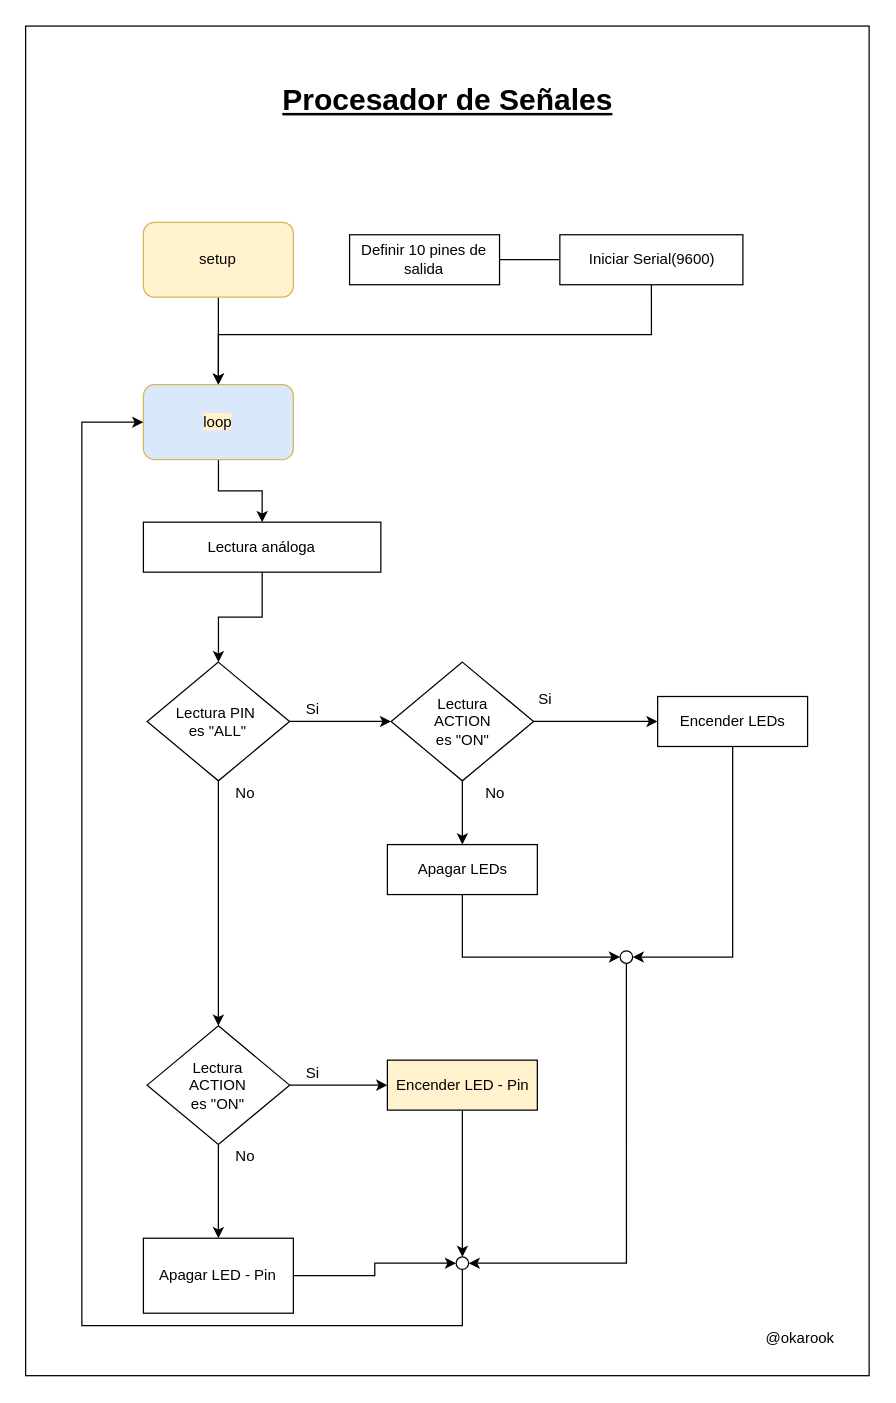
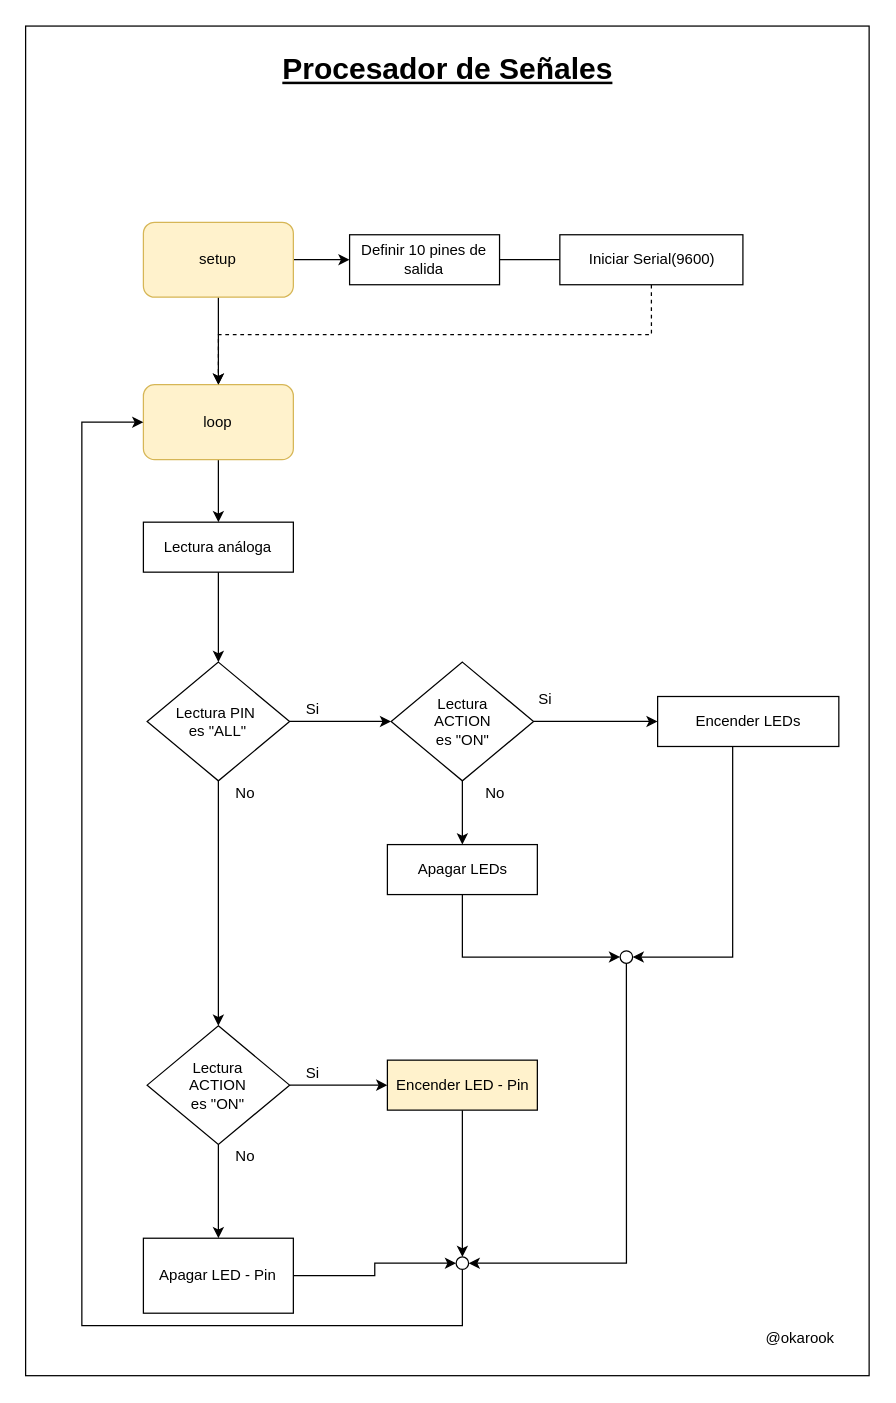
- <mxCell id="13" value="&lt;span style=&quot;font-size: 24px&quot;&gt;&lt;b&gt;&lt;u&gt;Procesador de Señales&lt;/u&gt;&lt;/b&gt;&lt;/span&gt;" style="text;html=1;strokeColor=none;fillColor=none;align=center;verticalAlign=middle;whiteSpace=wrap;rounded=0;" parent="1" vertex="1"><mxGeometry x="203.75" y="50" width="307.5" height="60" as="geometry" /></mxCell>
+ <mxCell id="13" value="&lt;span style=&quot;font-size: 24px&quot;&gt;&lt;b&gt;&lt;u&gt;Procesador de Señales&lt;/u&gt;&lt;/b&gt;&lt;/span&gt;" style="text;html=1;strokeColor=none;fillColor=none;align=center;verticalAlign=middle;whiteSpace=wrap;rounded=0;" parent="1" vertex="1"><mxGeometry x="203.75" y="25" width="307.5" height="60" as="geometry" /></mxCell>
+ <mxCell id="3" style="edgeStyle=orthogonalEdgeStyle;rounded=0;orthogonalLoop=1;jettySize=auto;html=1;" parent="1" source="5" target="10" edge="1"><mxGeometry relative="1" as="geometry"><mxPoint x="174.25" y="277" as="targetPoint" /></mxGeometry></mxCell>
- <mxCell id="8" style="edgeStyle=orthogonalEdgeStyle;rounded=0;orthogonalLoop=1;jettySize=auto;html=1;entryX=0.5;entryY=0;entryDx=0;entryDy=0;exitX=0.5;exitY=1;exitDx=0;exitDy=0;" parent="1" source="11" target="7" edge="1"><mxGeometry relative="1" as="geometry"><mxPoint x="685.75" y="227" as="sourcePoint" /><Array as="points"><mxPoint x="520.75" y="267" /><mxPoint x="174.75" y="267" /></Array></mxGeometry></mxCell>
+ <mxCell id="8" style="edgeStyle=orthogonalEdgeStyle;rounded=0;orthogonalLoop=1;jettySize=auto;html=1;entryX=0.5;entryY=0;entryDx=0;entryDy=0;exitX=0.5;exitY=1;exitDx=0;exitDy=0;dashed=1;" parent="1" source="11" target="7" edge="1"><mxGeometry relative="1" as="geometry"><mxPoint x="685.75" y="227" as="sourcePoint" /><Array as="points"><mxPoint x="520.75" y="267" /><mxPoint x="174.75" y="267" /></Array></mxGeometry></mxCell>
- <mxCell id="7" value="&lt;span style=&quot;background-color: rgb(255 , 242 , 204)&quot;&gt;&lt;font color=&quot;#030303&quot;&gt;loop&lt;/font&gt;&lt;/span&gt;" style="rounded=1;whiteSpace=wrap;html=1;fillColor=#dae8fc;strokeColor=#d6b656;" parent="1" vertex="1"><mxGeometry x="114.25" y="307" width="120" height="60" as="geometry" /></mxCell>
+ <mxCell id="7" value="&lt;span style=&quot;background-color: rgb(255 , 242 , 204)&quot;&gt;&lt;font color=&quot;#030303&quot;&gt;loop&lt;/font&gt;&lt;/span&gt;" style="rounded=1;whiteSpace=wrap;html=1;fillColor=#fff2cc;strokeColor=#d6b656;" parent="1" vertex="1"><mxGeometry x="114.25" y="307" width="120" height="60" as="geometry" /></mxCell>
- <mxCell id="24" value="Lectura análoga" style="whiteSpace=wrap;html=1;rounded=0;" parent="1" vertex="1"><mxGeometry x="114.25" y="417" width="190" height="40" as="geometry" /></mxCell>
+ <mxCell id="24" value="Lectura análoga" style="whiteSpace=wrap;html=1;rounded=0;" parent="1" vertex="1"><mxGeometry x="114.25" y="417" width="120" height="40" as="geometry" /></mxCell>
- <mxCell id="40" value="Encender LEDs" style="whiteSpace=wrap;html=1;rounded=0;" vertex="1" parent="1"><mxGeometry x="525.75" y="556.5" width="120" height="40" as="geometry" /></mxCell>
+ <mxCell id="40" value="Encender LEDs" style="whiteSpace=wrap;html=1;rounded=0;" vertex="1" parent="1"><mxGeometry x="525.75" y="556.5" width="145" height="40" as="geometry" /></mxCell>
